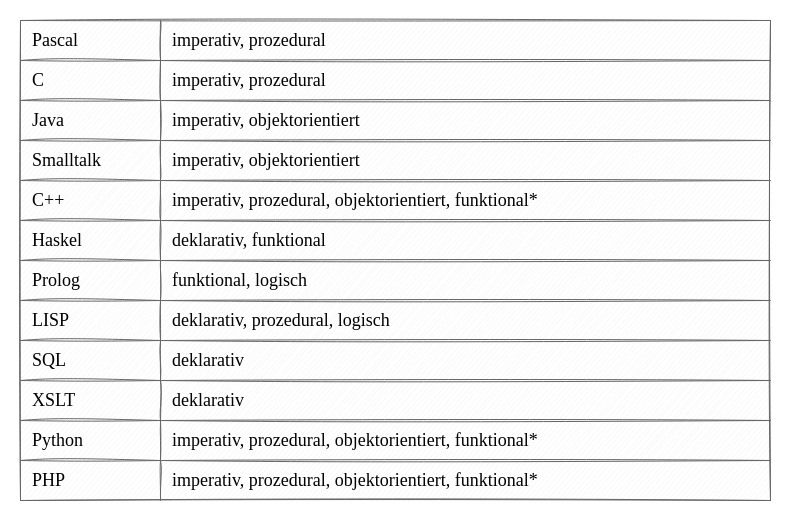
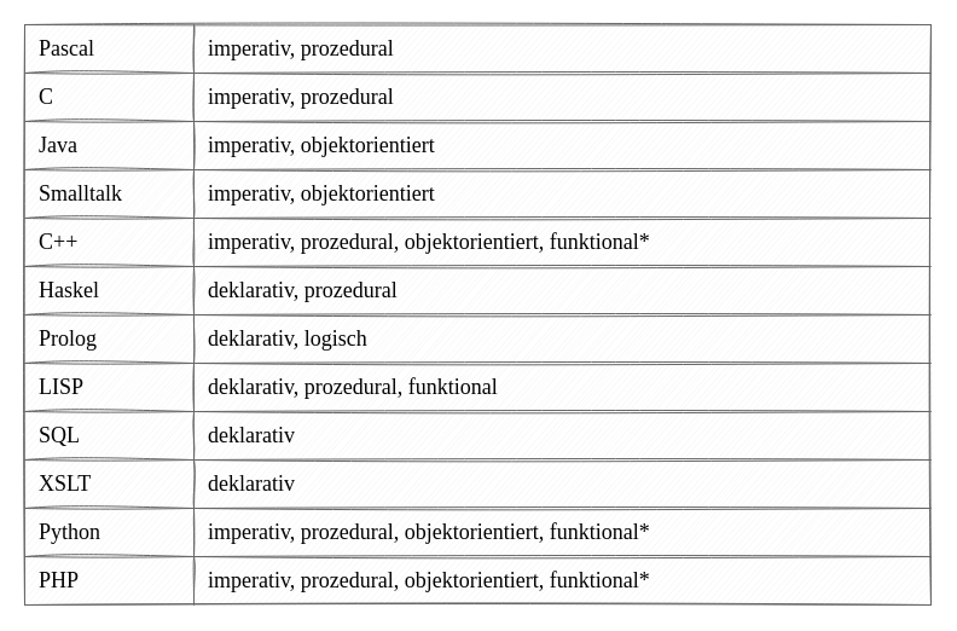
- <mxCell id="20" value="deklarativ, funktional" style="shape=partialRectangle;html=1;whiteSpace=wrap;connectable=0;overflow=hidden;fillColor=none;top=0;left=0;bottom=0;right=0;pointerEvents=1;sketch=1;fontFamily=Comic Sans MS;align=left;fontSize=18;spacingLeft=10;" parent="18" vertex="1"><mxGeometry x="140" width="610" height="40" as="geometry"><mxRectangle width="610" height="40" as="alternateBounds" /></mxGeometry></mxCell>
+ <mxCell id="20" value="deklarativ, prozedural" style="shape=partialRectangle;html=1;whiteSpace=wrap;connectable=0;overflow=hidden;fillColor=none;top=0;left=0;bottom=0;right=0;pointerEvents=1;sketch=1;fontFamily=Comic Sans MS;align=left;fontSize=18;spacingLeft=10;" parent="18" vertex="1"><mxGeometry x="140" width="610" height="40" as="geometry"><mxRectangle width="610" height="40" as="alternateBounds" /></mxGeometry></mxCell>
- <mxCell id="23" value="funktional, logisch" style="shape=partialRectangle;html=1;whiteSpace=wrap;connectable=0;overflow=hidden;fillColor=none;top=0;left=0;bottom=0;right=0;pointerEvents=1;sketch=1;fontFamily=Comic Sans MS;align=left;fontSize=18;spacingLeft=10;" parent="21" vertex="1"><mxGeometry x="140" width="610" height="40" as="geometry"><mxRectangle width="610" height="40" as="alternateBounds" /></mxGeometry></mxCell>
+ <mxCell id="23" value="deklarativ, logisch" style="shape=partialRectangle;html=1;whiteSpace=wrap;connectable=0;overflow=hidden;fillColor=none;top=0;left=0;bottom=0;right=0;pointerEvents=1;sketch=1;fontFamily=Comic Sans MS;align=left;fontSize=18;spacingLeft=10;" parent="21" vertex="1"><mxGeometry x="140" width="610" height="40" as="geometry"><mxRectangle width="610" height="40" as="alternateBounds" /></mxGeometry></mxCell>
- <mxCell id="26" value="deklarativ, prozedural, logisch" style="shape=partialRectangle;html=1;whiteSpace=wrap;connectable=0;overflow=hidden;fillColor=none;top=0;left=0;bottom=0;right=0;pointerEvents=1;sketch=1;fontFamily=Comic Sans MS;align=left;fontSize=18;spacingLeft=10;" parent="24" vertex="1"><mxGeometry x="140" width="610" height="40" as="geometry"><mxRectangle width="610" height="40" as="alternateBounds" /></mxGeometry></mxCell>
+ <mxCell id="26" value="deklarativ, prozedural, funktional" style="shape=partialRectangle;html=1;whiteSpace=wrap;connectable=0;overflow=hidden;fillColor=none;top=0;left=0;bottom=0;right=0;pointerEvents=1;sketch=1;fontFamily=Comic Sans MS;align=left;fontSize=18;spacingLeft=10;" parent="24" vertex="1"><mxGeometry x="140" width="610" height="40" as="geometry"><mxRectangle width="610" height="40" as="alternateBounds" /></mxGeometry></mxCell>
